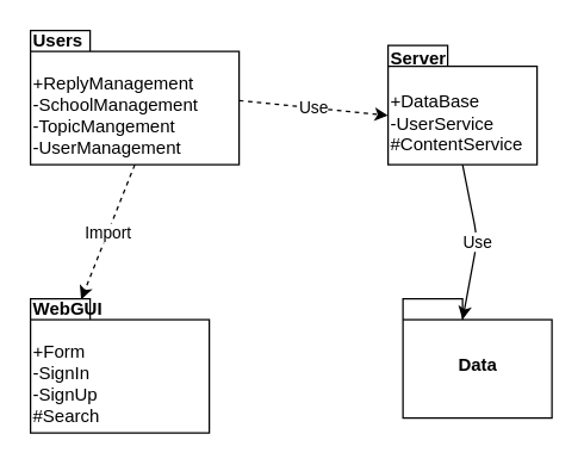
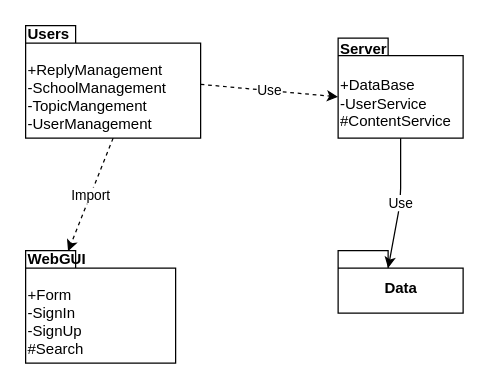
- <mxCell id="3" value="Server&lt;br&gt;&lt;br&gt;&lt;span style=&quot;font-weight: 400&quot;&gt;+DataBase&lt;br&gt;&lt;/span&gt;&lt;span style=&quot;font-weight: normal&quot;&gt;-UserService&lt;br&gt;#ContentService&lt;br&gt;&lt;br&gt;&lt;/span&gt;" style="shape=folder;fontStyle=1;spacingTop=10;tabWidth=40;tabHeight=14;tabPosition=left;html=1;align=left;" parent="1" vertex="1"><mxGeometry x="260" y="30" width="100" height="80" as="geometry" /></mxCell>
+ <mxCell id="3" value="Server&lt;br&gt;&lt;br&gt;&lt;span style=&quot;font-weight: 400&quot;&gt;+DataBase&lt;br&gt;&lt;/span&gt;&lt;span style=&quot;font-weight: normal&quot;&gt;-UserService&lt;br&gt;#ContentService&lt;br&gt;&lt;br&gt;&lt;/span&gt;" style="shape=folder;fontStyle=1;spacingTop=10;tabWidth=40;tabHeight=14;tabPosition=left;html=1;align=left;" parent="1" vertex="1"><mxGeometry x="270" y="30" width="100" height="80" as="geometry" /></mxCell>
- <mxCell id="4" value="Data" style="shape=folder;fontStyle=1;spacingTop=10;tabWidth=40;tabHeight=14;tabPosition=left;html=1;" parent="1" vertex="1"><mxGeometry x="270" y="200" width="100" height="80" as="geometry" /></mxCell>
+ <mxCell id="4" value="Data" style="shape=folder;fontStyle=1;spacingTop=10;tabWidth=40;tabHeight=14;tabPosition=left;html=1;" parent="1" vertex="1"><mxGeometry x="270" y="200" width="100" height="50" as="geometry" /></mxCell>
